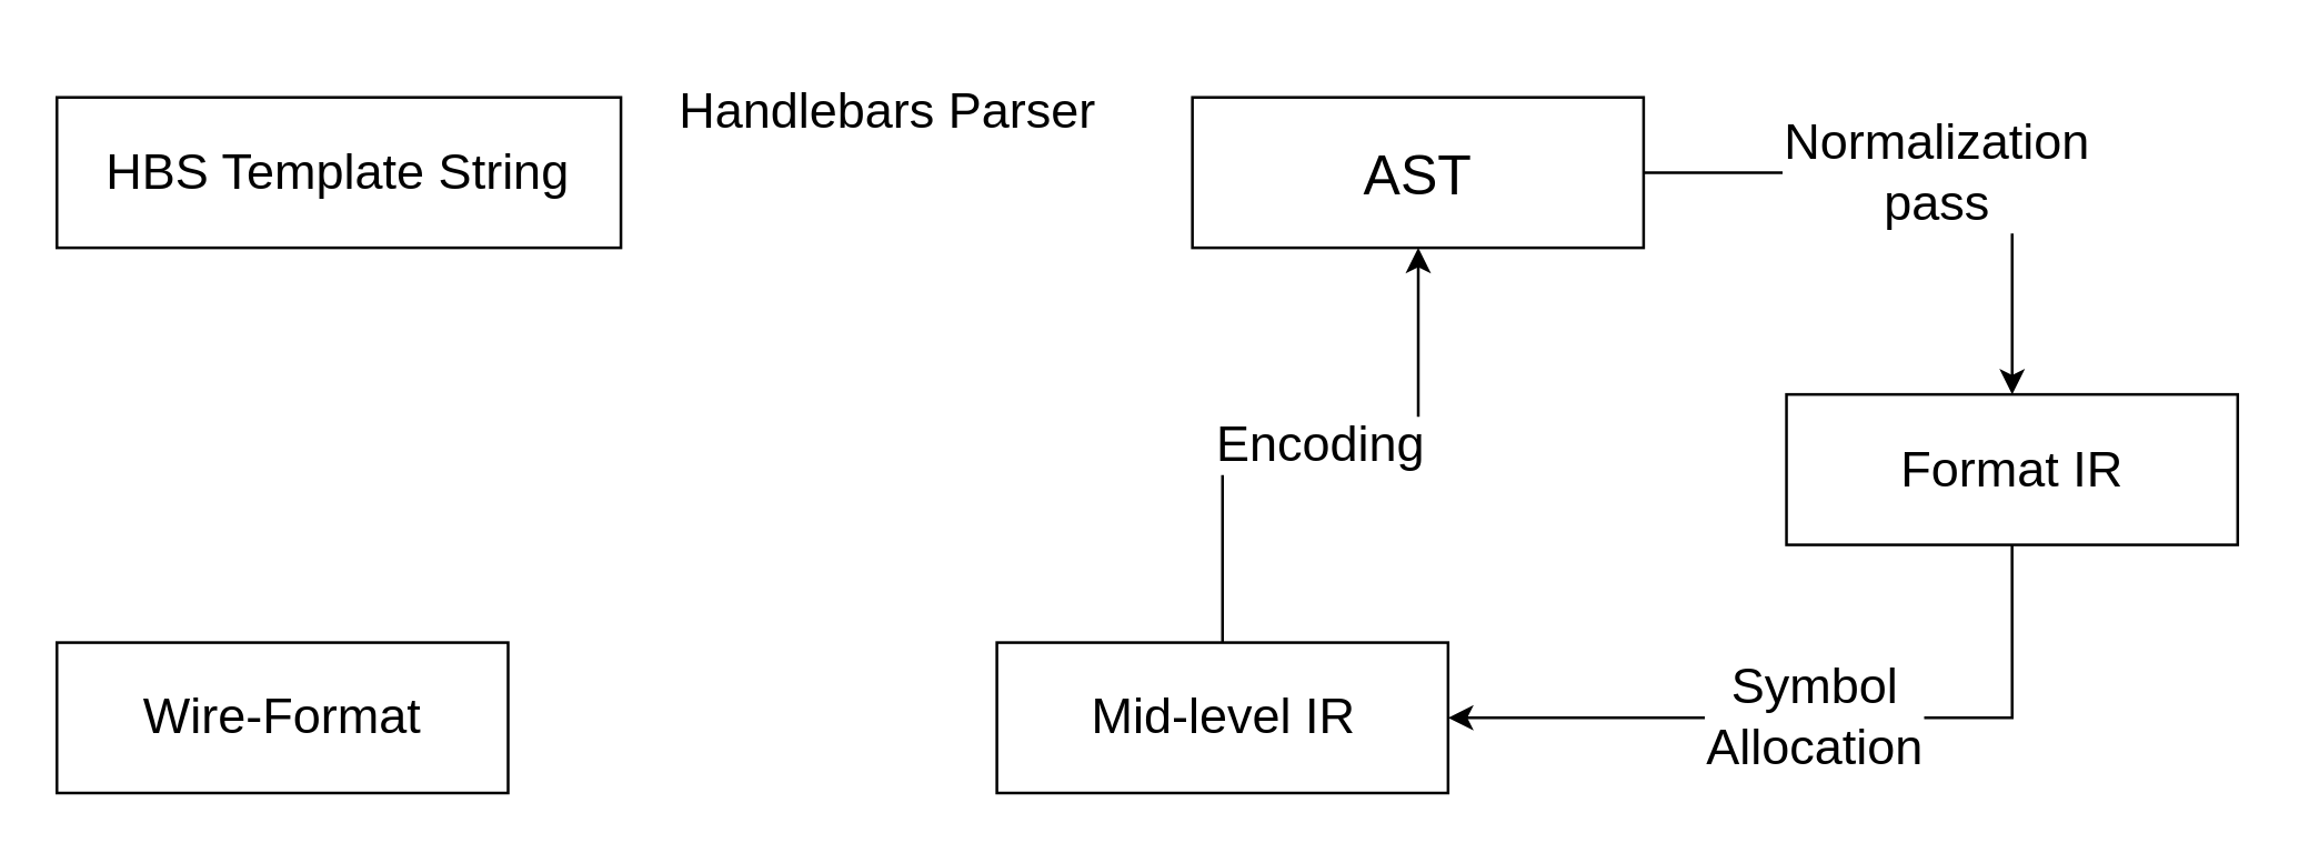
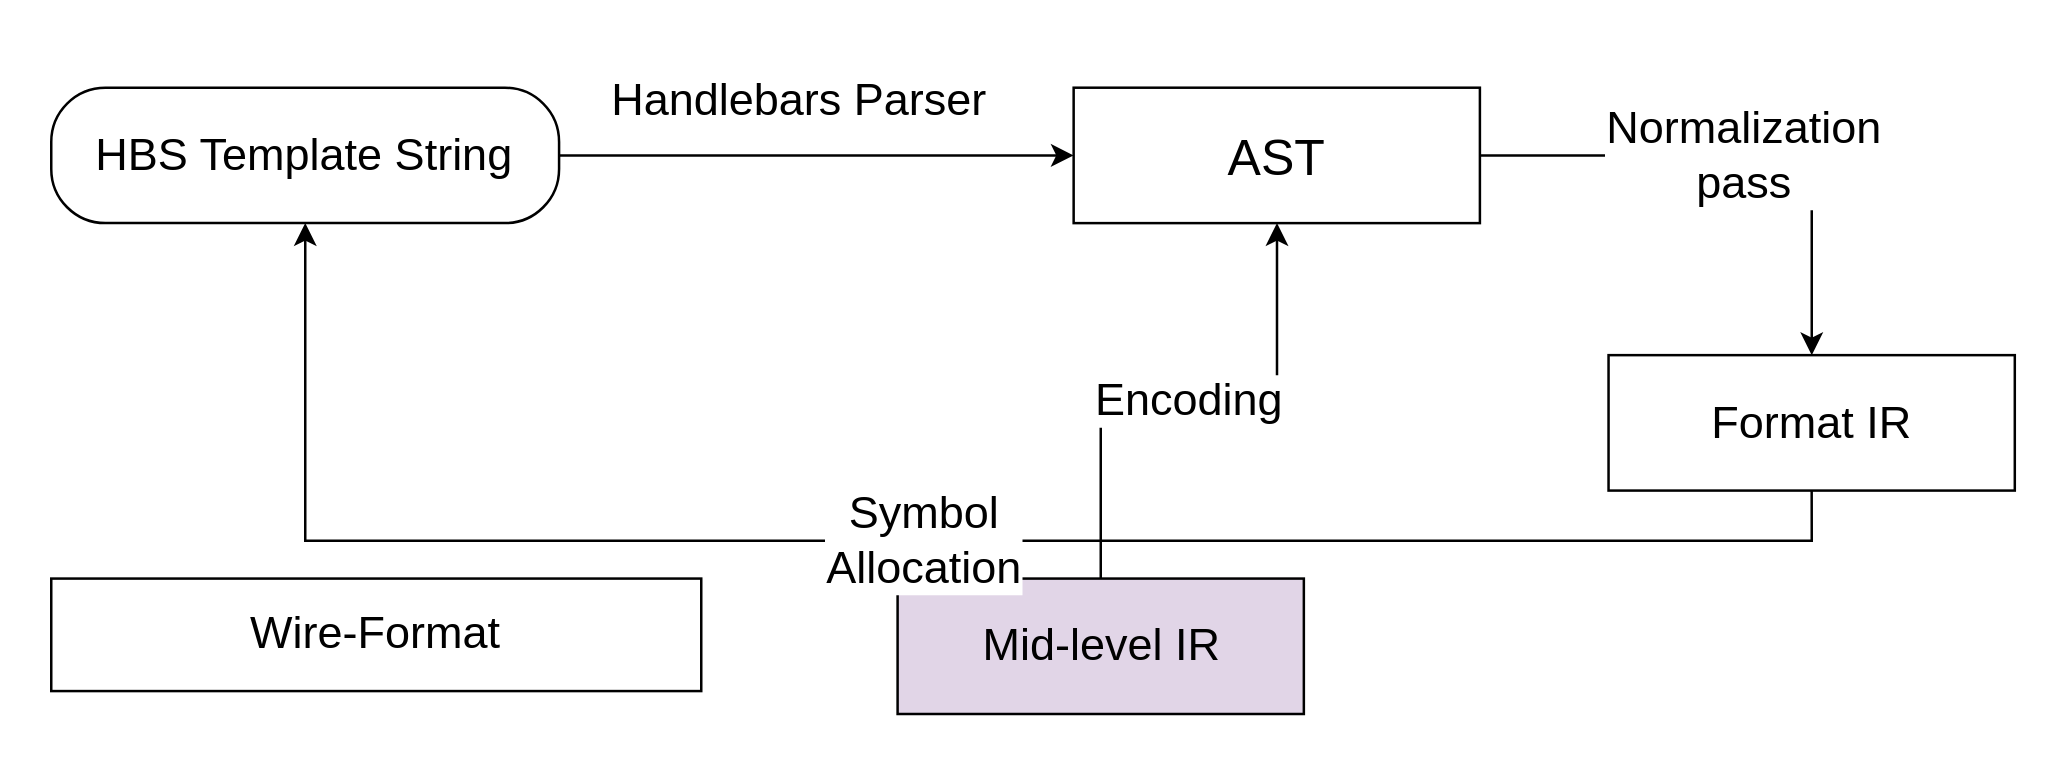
- <mxCell id="2" value="HBS Template String" style="whiteSpace=wrap;html=1;arcSize=40;fontSize=18;rounded=0;" parent="1" vertex="1"><mxGeometry x="20" y="34.479" width="203.126" height="54.167" as="geometry" /></mxCell>
+ <mxCell id="2" value="HBS Template String" style="whiteSpace=wrap;html=1;rounded=1;arcSize=40;fontSize=18;" parent="1" vertex="1"><mxGeometry x="20" y="34.479" width="203.126" height="54.167" as="geometry" /></mxCell>
+ <mxCell id="4" value="" style="edgeStyle=orthogonalEdgeStyle;rounded=0;orthogonalLoop=1;jettySize=auto;html=1;" parent="1" source="2" target="3" edge="1"><mxGeometry relative="1" as="geometry" /></mxCell>
- <mxCell id="10" value="Wire-Format" style="whiteSpace=wrap;html=1;rounded=0;fontSize=18;" parent="1" vertex="1"><mxGeometry x="20" y="230.833" width="162.501" height="54.167" as="geometry" /></mxCell>
+ <mxCell id="10" value="Wire-Format" style="whiteSpace=wrap;html=1;rounded=0;fontSize=18;" parent="1" vertex="1"><mxGeometry x="20" y="230.833" width="260" height="45" as="geometry" /></mxCell>
- <mxCell id="8" value="Mid-level IR" style="whiteSpace=wrap;html=1;rounded=0;fontSize=18;" parent="1" vertex="1"><mxGeometry x="358.543" y="230.833" width="162.501" height="54.167" as="geometry" /></mxCell>
+ <mxCell id="8" value="Mid-level IR" style="whiteSpace=wrap;html=1;rounded=0;fontSize=18;fillColor=#e1d5e7;" parent="1" vertex="1"><mxGeometry x="358.543" y="230.833" width="162.501" height="54.167" as="geometry" /></mxCell>
- <mxCell id="9" value="Symbol&lt;br style=&quot;font-size: 18px;&quot;&gt;Allocation" style="edgeStyle=orthogonalEdgeStyle;rounded=0;orthogonalLoop=1;jettySize=auto;html=1;entryX=1;entryY=0.5;entryDx=0;entryDy=0;exitX=0.5;exitY=1;exitDx=0;exitDy=0;fontSize=18;" parent="1" source="6" target="8" edge="1"><mxGeometry relative="1" as="geometry"><mxPoint x="372.085" y="217.292" as="targetPoint" /></mxGeometry></mxCell>
+ <mxCell id="9" value="Symbol&lt;br style=&quot;font-size: 18px;&quot;&gt;Allocation" style="edgeStyle=orthogonalEdgeStyle;rounded=0;orthogonalLoop=1;jettySize=auto;html=1;exitX=0.5;exitY=1;exitDx=0;exitDy=0;fontSize=18;" parent="1" source="6" target="2" edge="1"><mxGeometry relative="1" as="geometry"><mxPoint x="372.085" y="217.292" as="targetPoint" /></mxGeometry></mxCell>
